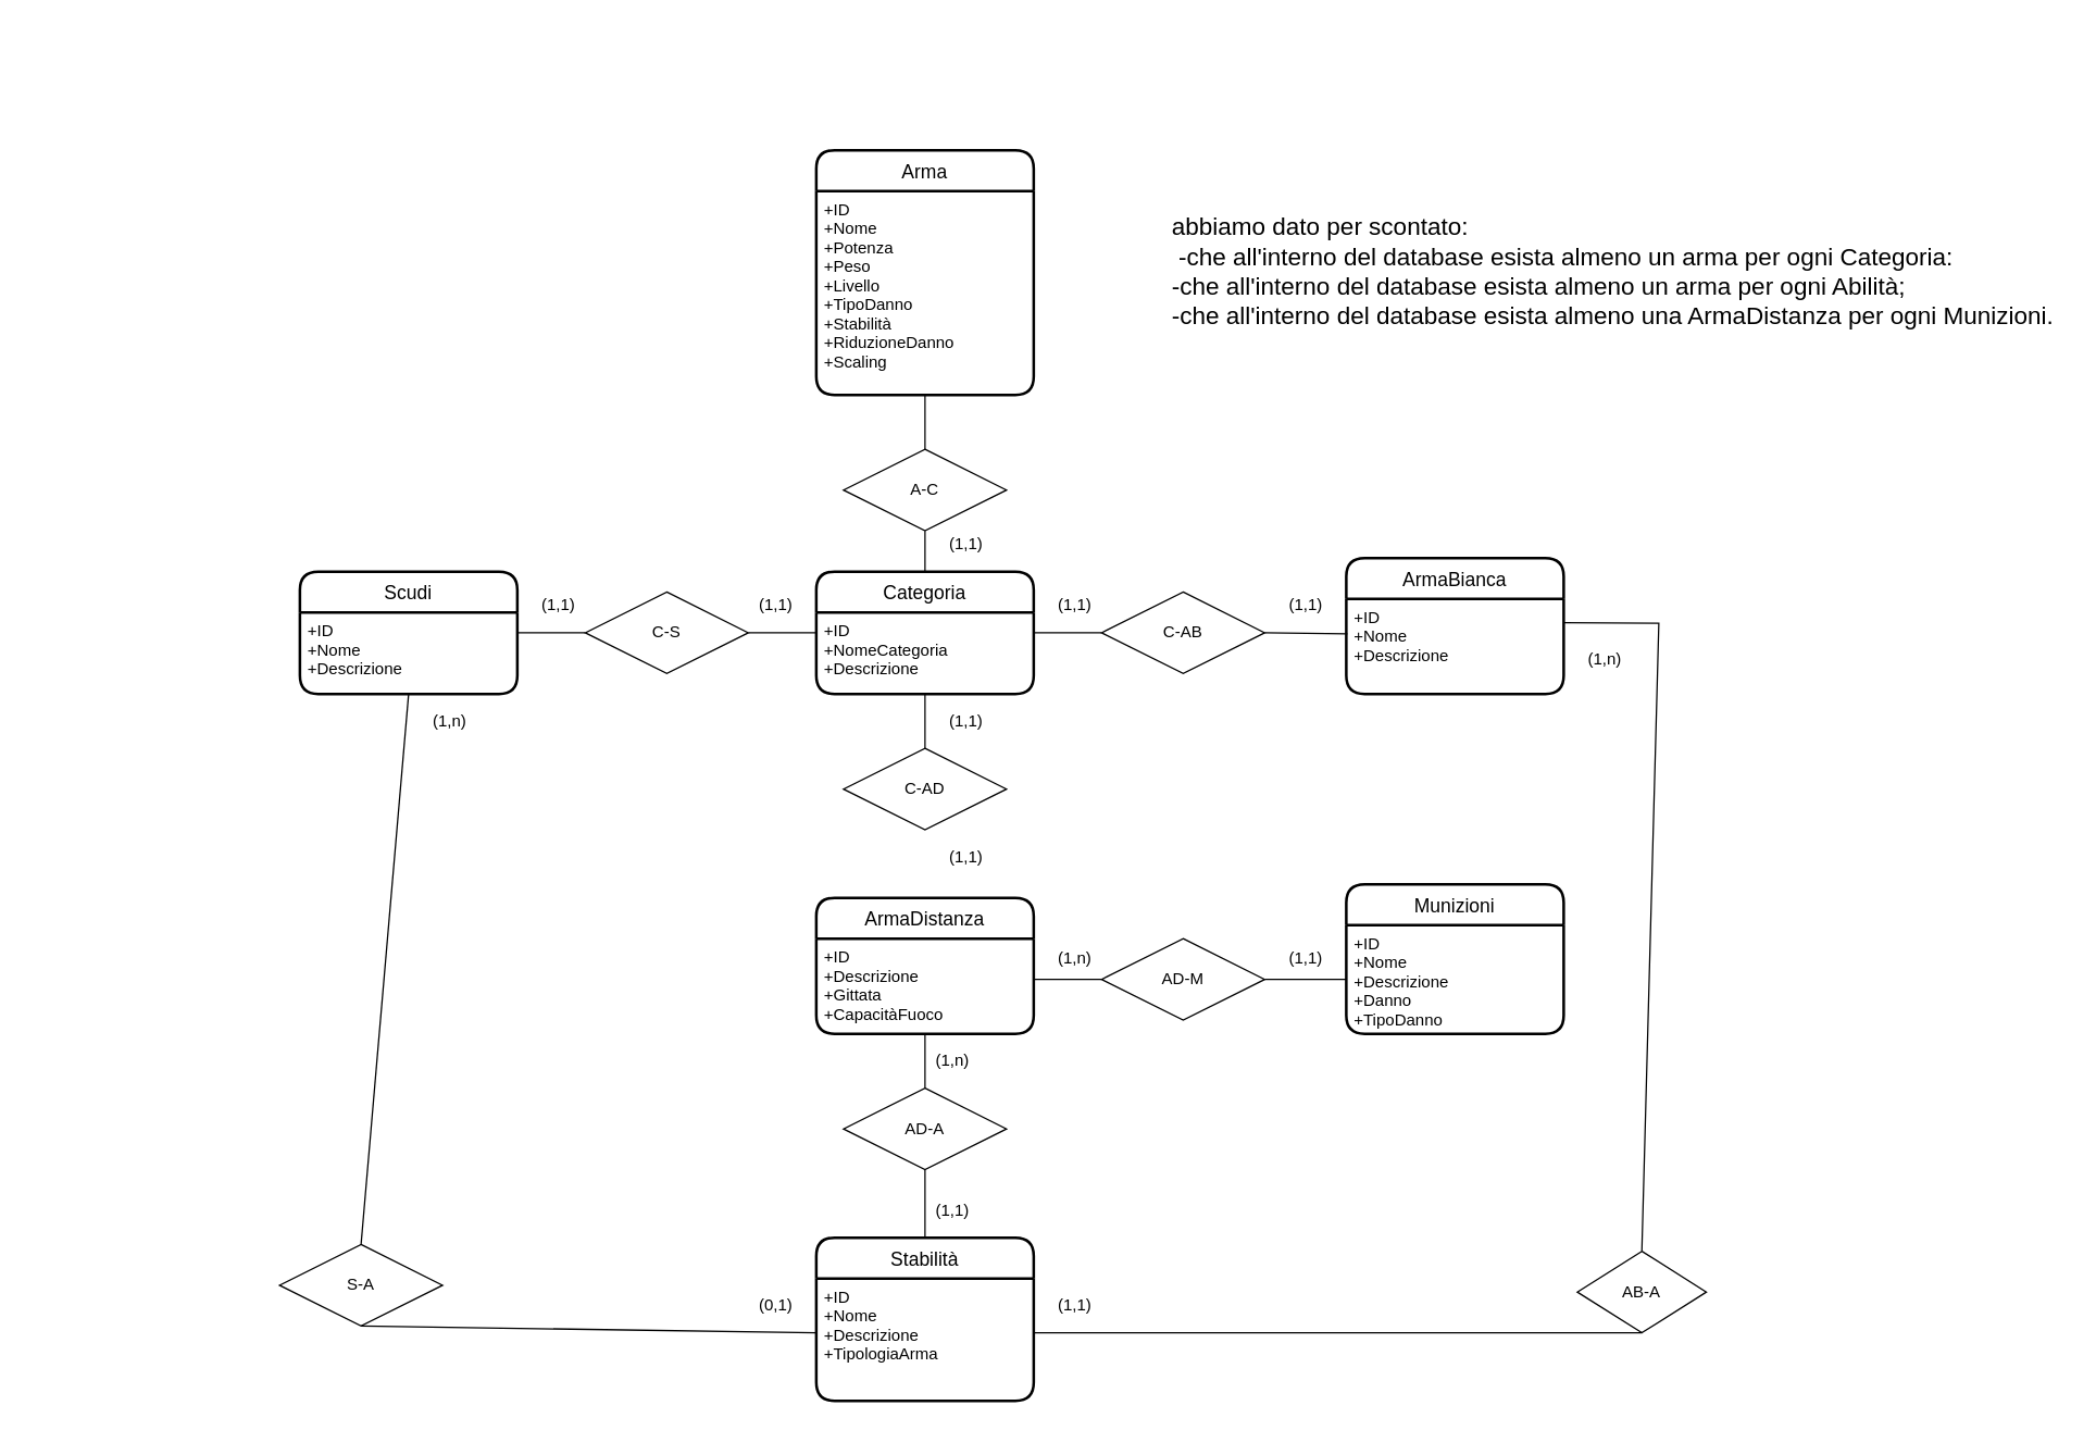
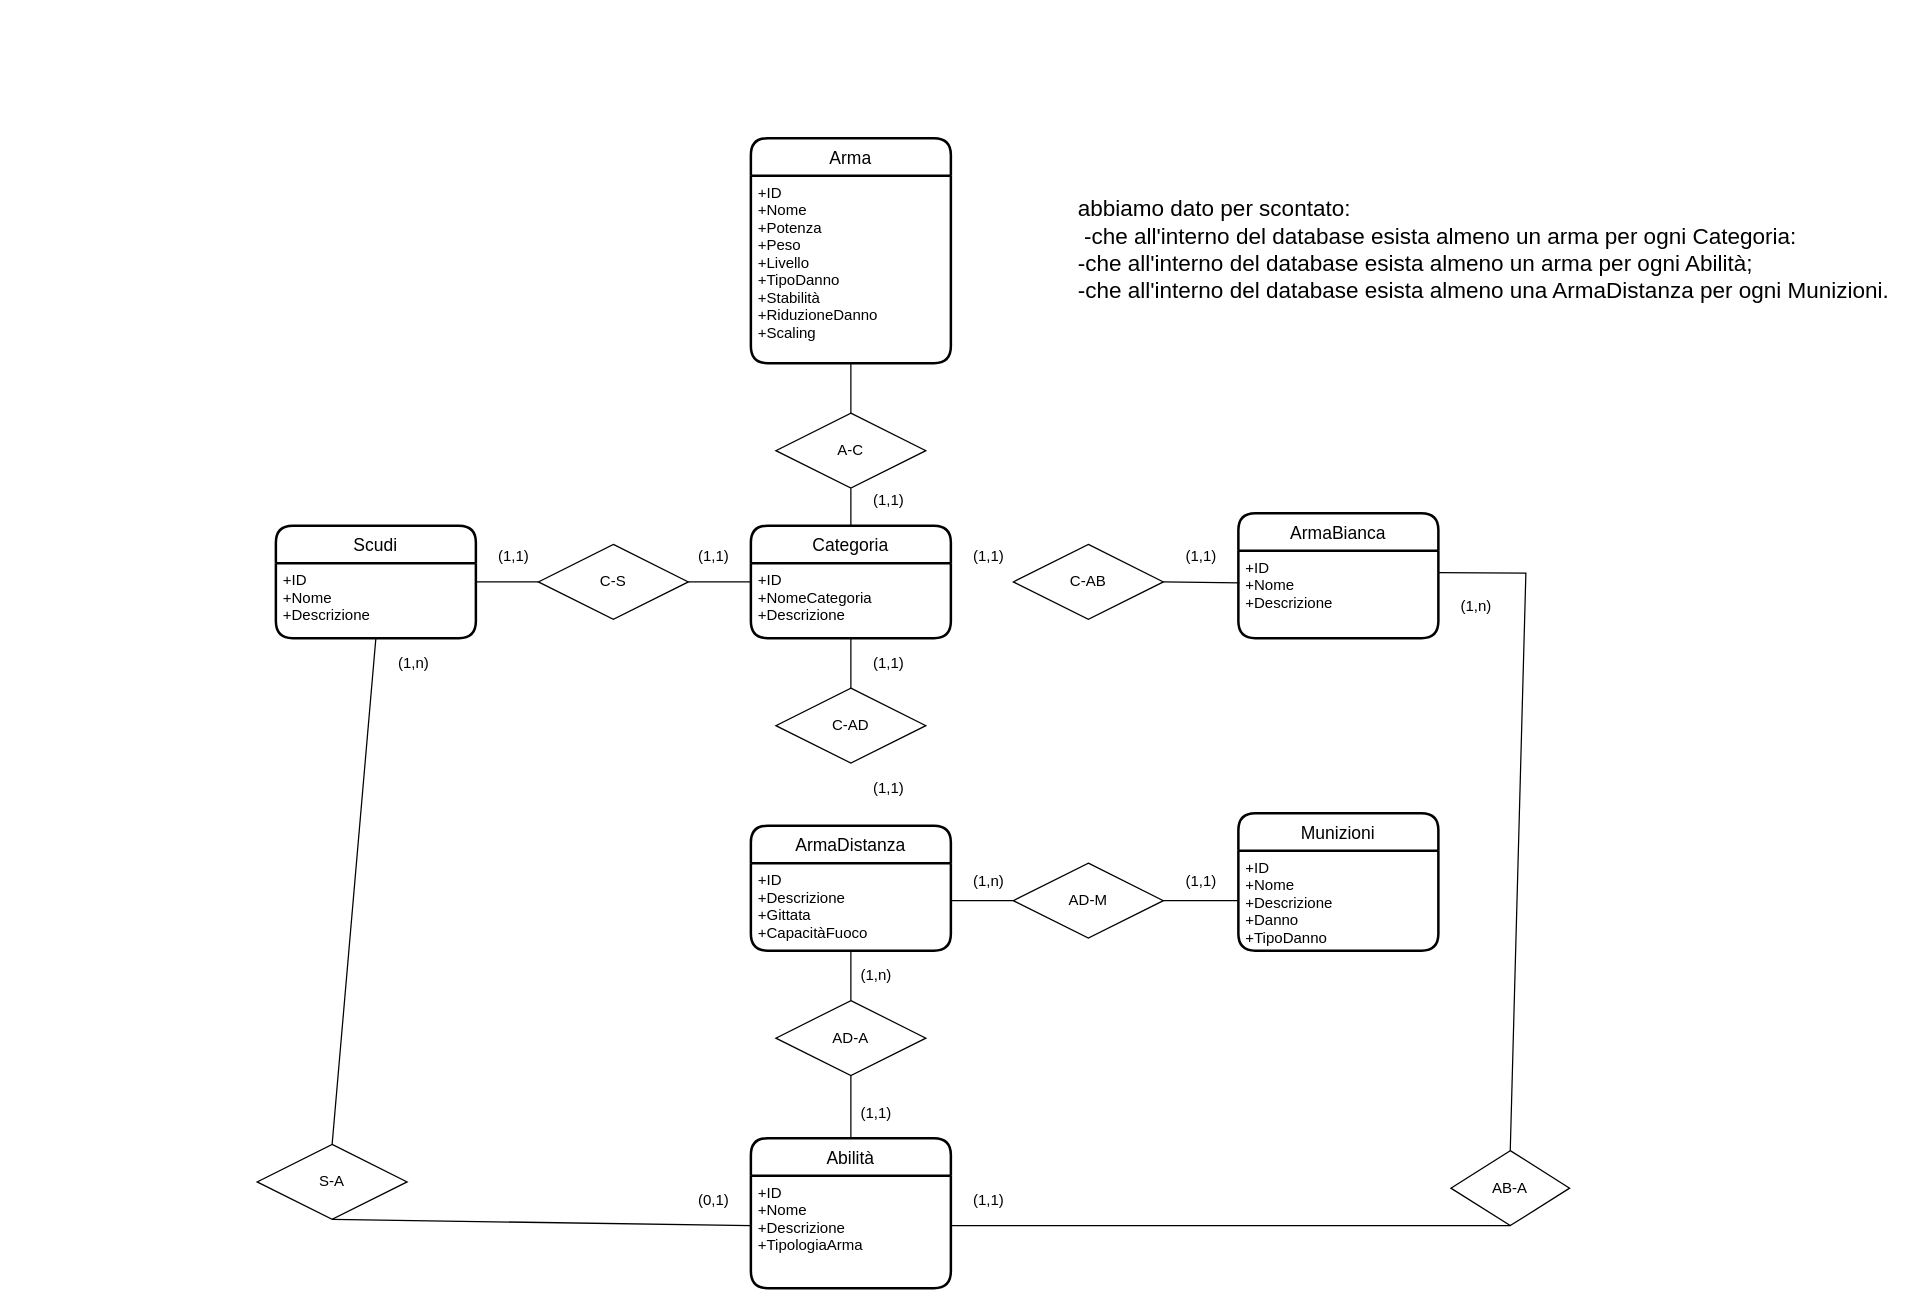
- <mxCell id="29" value="" style="endArrow=none;html=1;rounded=0;entryX=0;entryY=0.5;entryDx=0;entryDy=0;exitX=1;exitY=0.25;exitDx=0;exitDy=0;" edge="1" parent="1" source="14" target="27"><mxGeometry relative="1" as="geometry"><mxPoint x="560" y="550" as="sourcePoint" /><mxPoint x="720" y="550" as="targetPoint" /></mxGeometry></mxCell>
- <mxCell id="15" value="Stabilità" style="swimlane;childLayout=stackLayout;horizontal=1;startSize=30;horizontalStack=0;rounded=1;fontSize=14;fontStyle=0;strokeWidth=2;resizeParent=0;resizeLast=1;shadow=0;dashed=0;align=center;" vertex="1" parent="1"><mxGeometry x="600" y="910" width="160" height="120" as="geometry" /></mxCell>
+ <mxCell id="15" value="Abilità" style="swimlane;childLayout=stackLayout;horizontal=1;startSize=30;horizontalStack=0;rounded=1;fontSize=14;fontStyle=0;strokeWidth=2;resizeParent=0;resizeLast=1;shadow=0;dashed=0;align=center;" vertex="1" parent="1"><mxGeometry x="600" y="910" width="160" height="120" as="geometry" /></mxCell>
